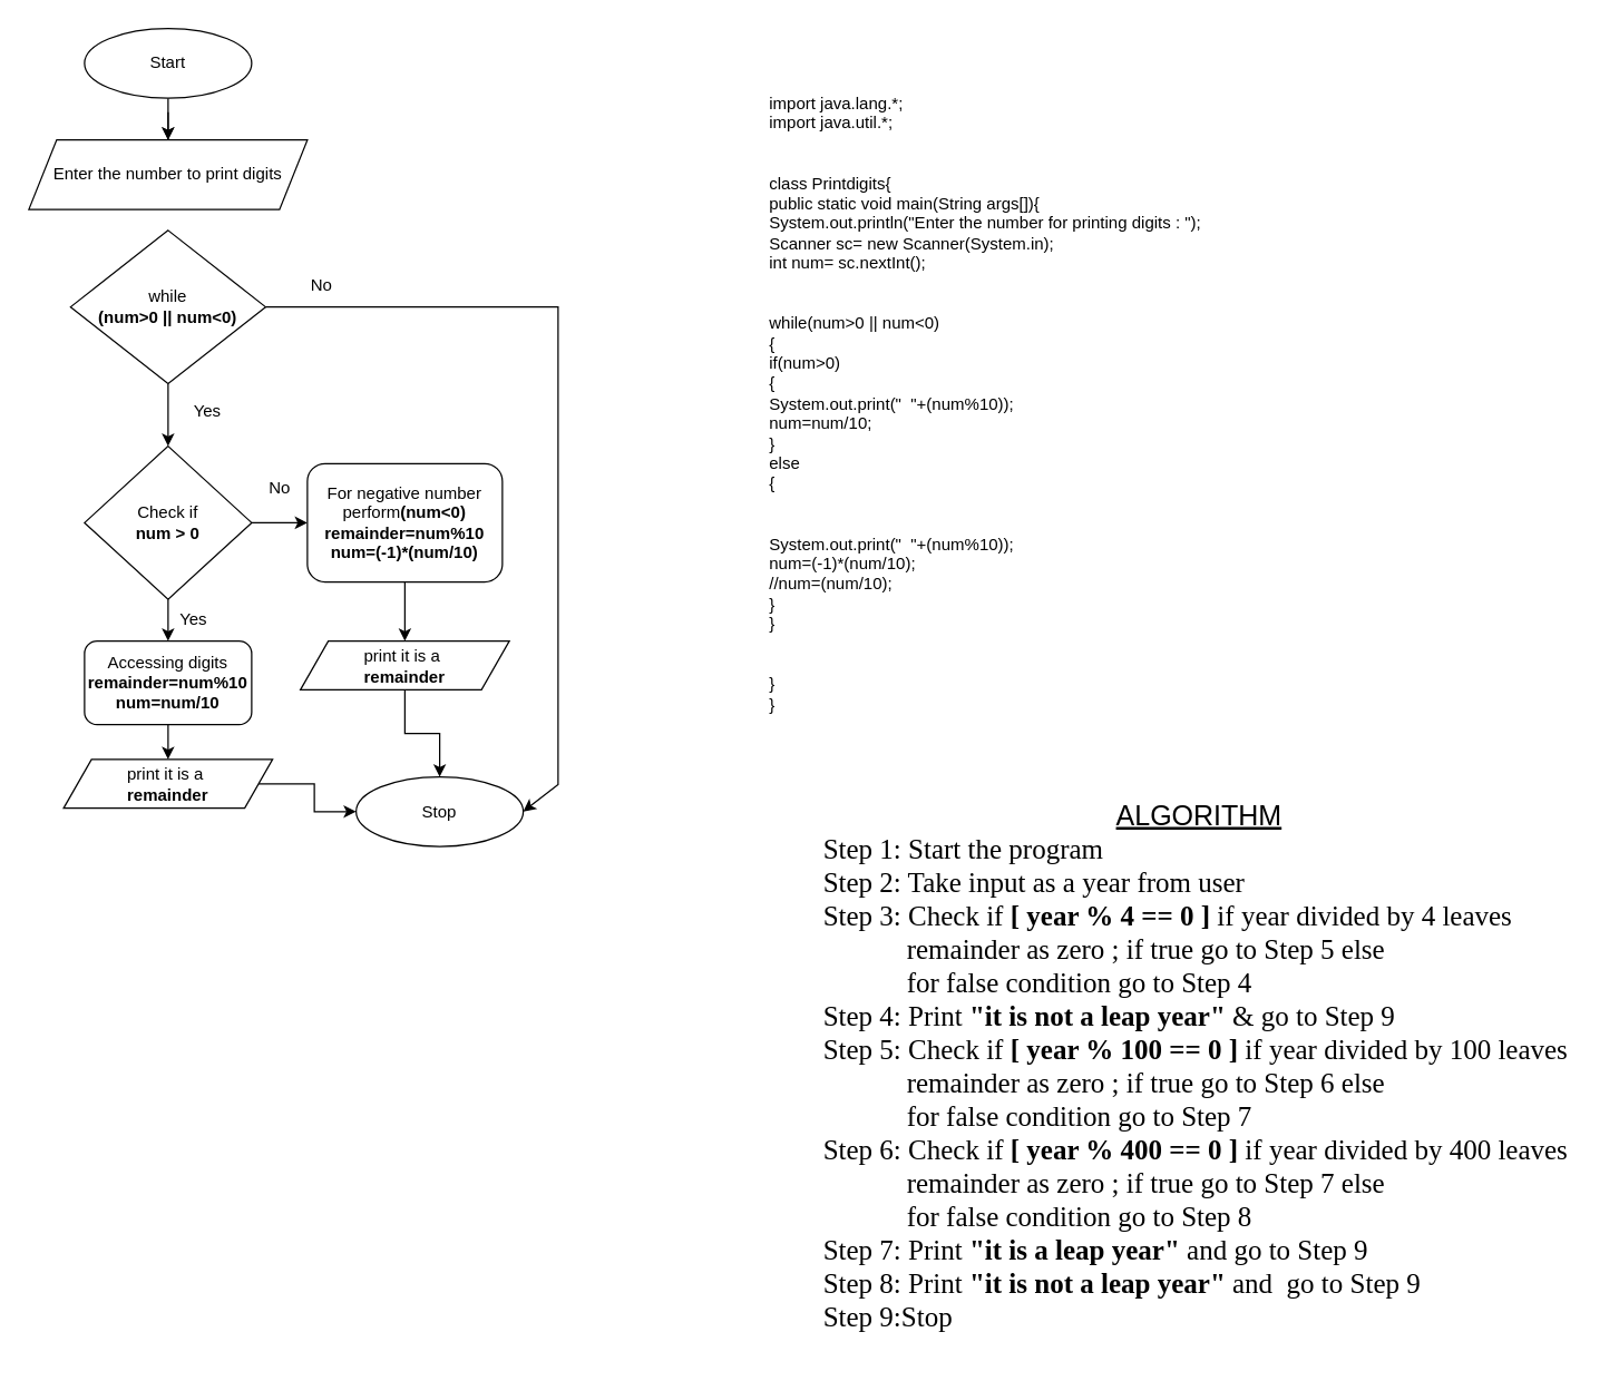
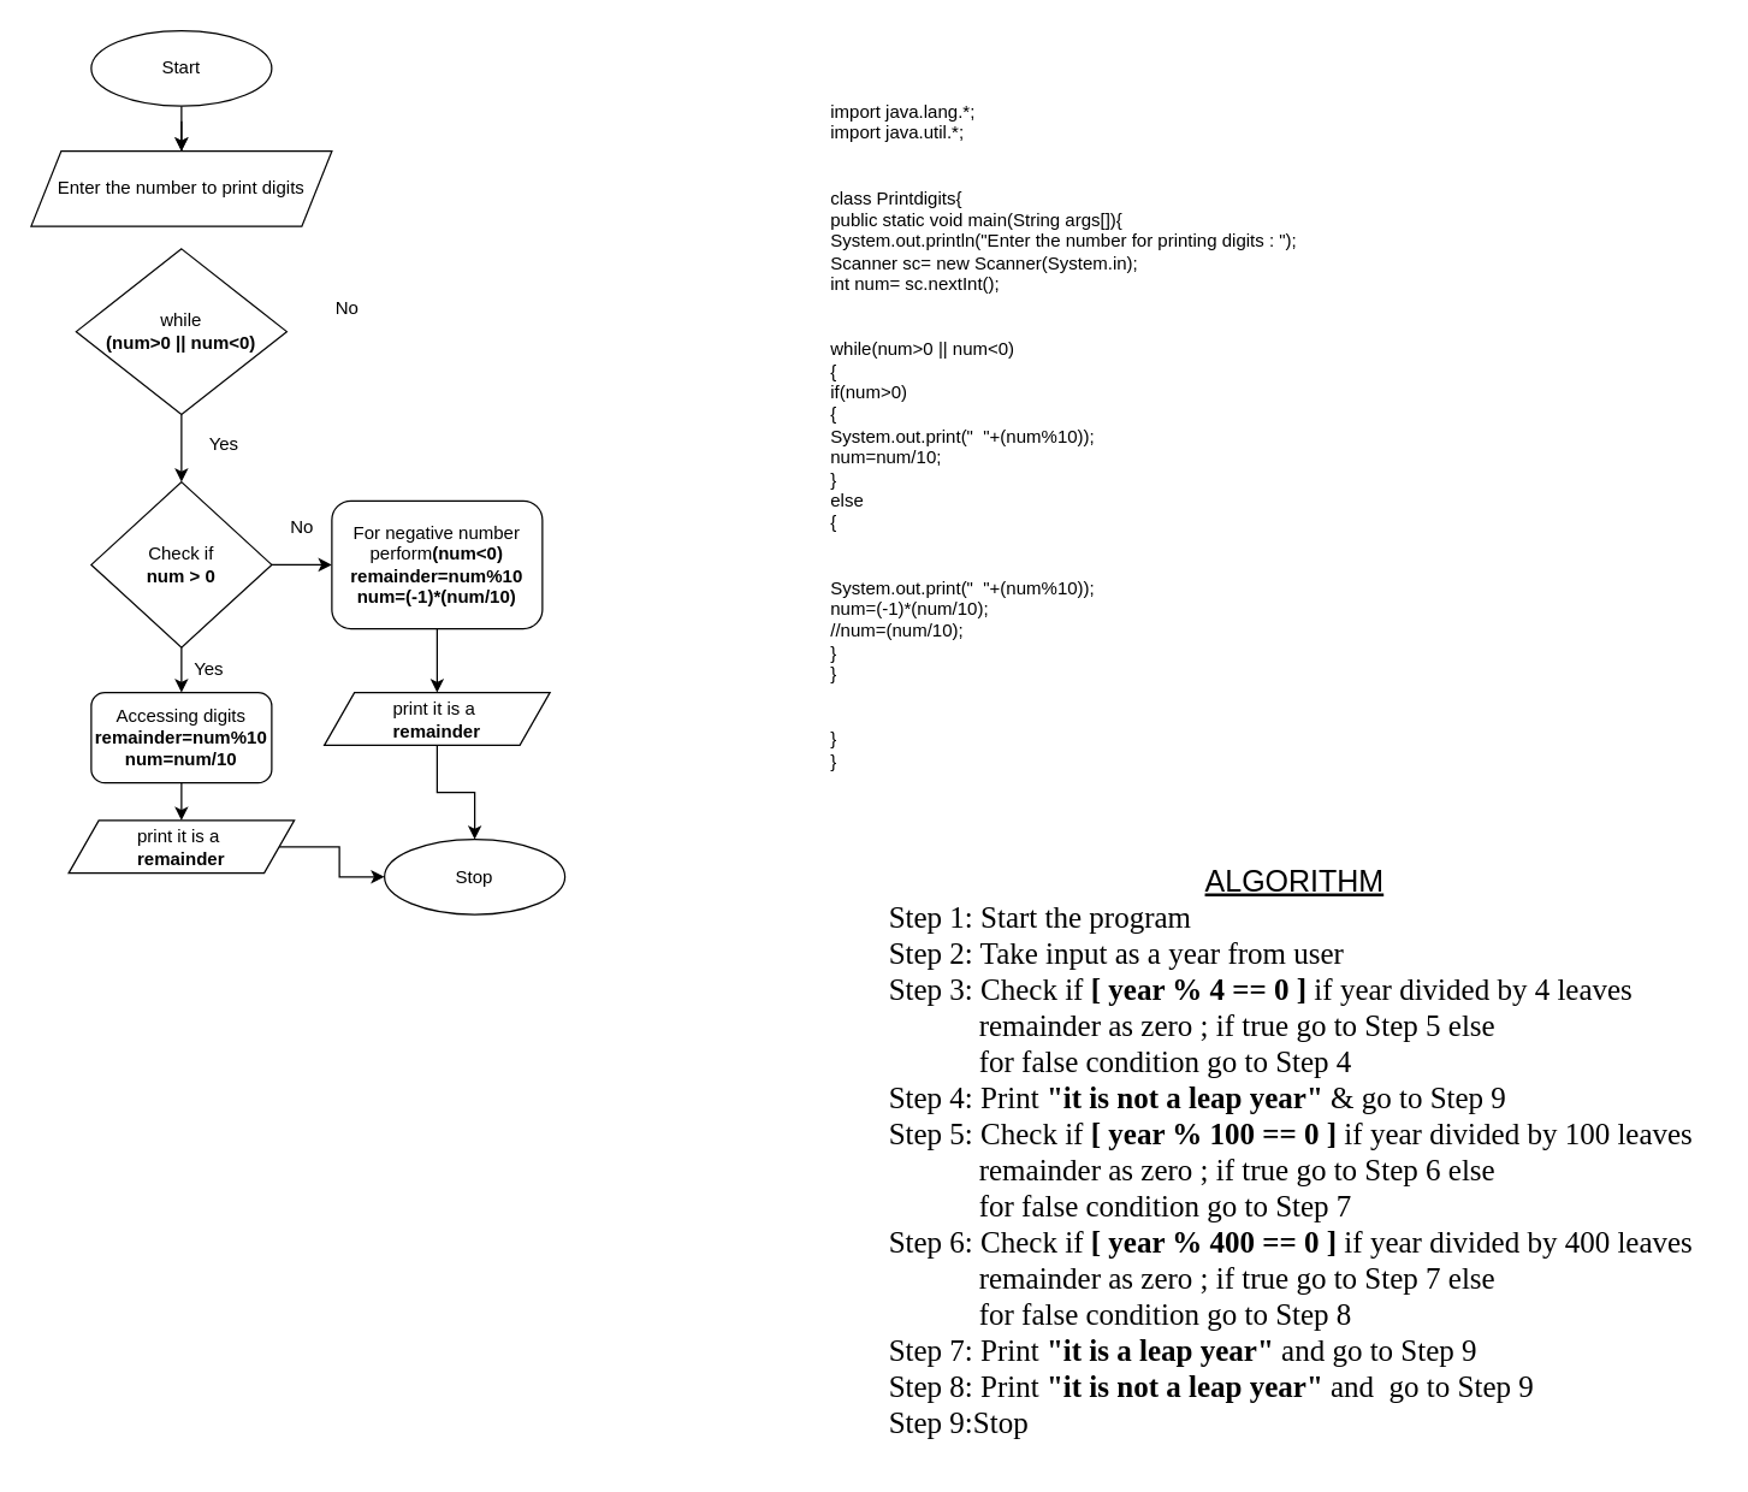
- <mxCell id="26" value="" style="endArrow=classic;html=1;rounded=0;exitX=1;exitY=0.5;exitDx=0;exitDy=0;entryX=1;entryY=0.5;entryDx=0;entryDy=0;" edge="1" parent="1" source="13" target="24"><mxGeometry width="50" height="50" relative="1" as="geometry"><mxPoint x="490" y="360" as="sourcePoint" /><mxPoint x="540" y="310" as="targetPoint" /><Array as="points"><mxPoint x="400" y="220" /><mxPoint x="400" y="563" /></Array></mxGeometry></mxCell>
